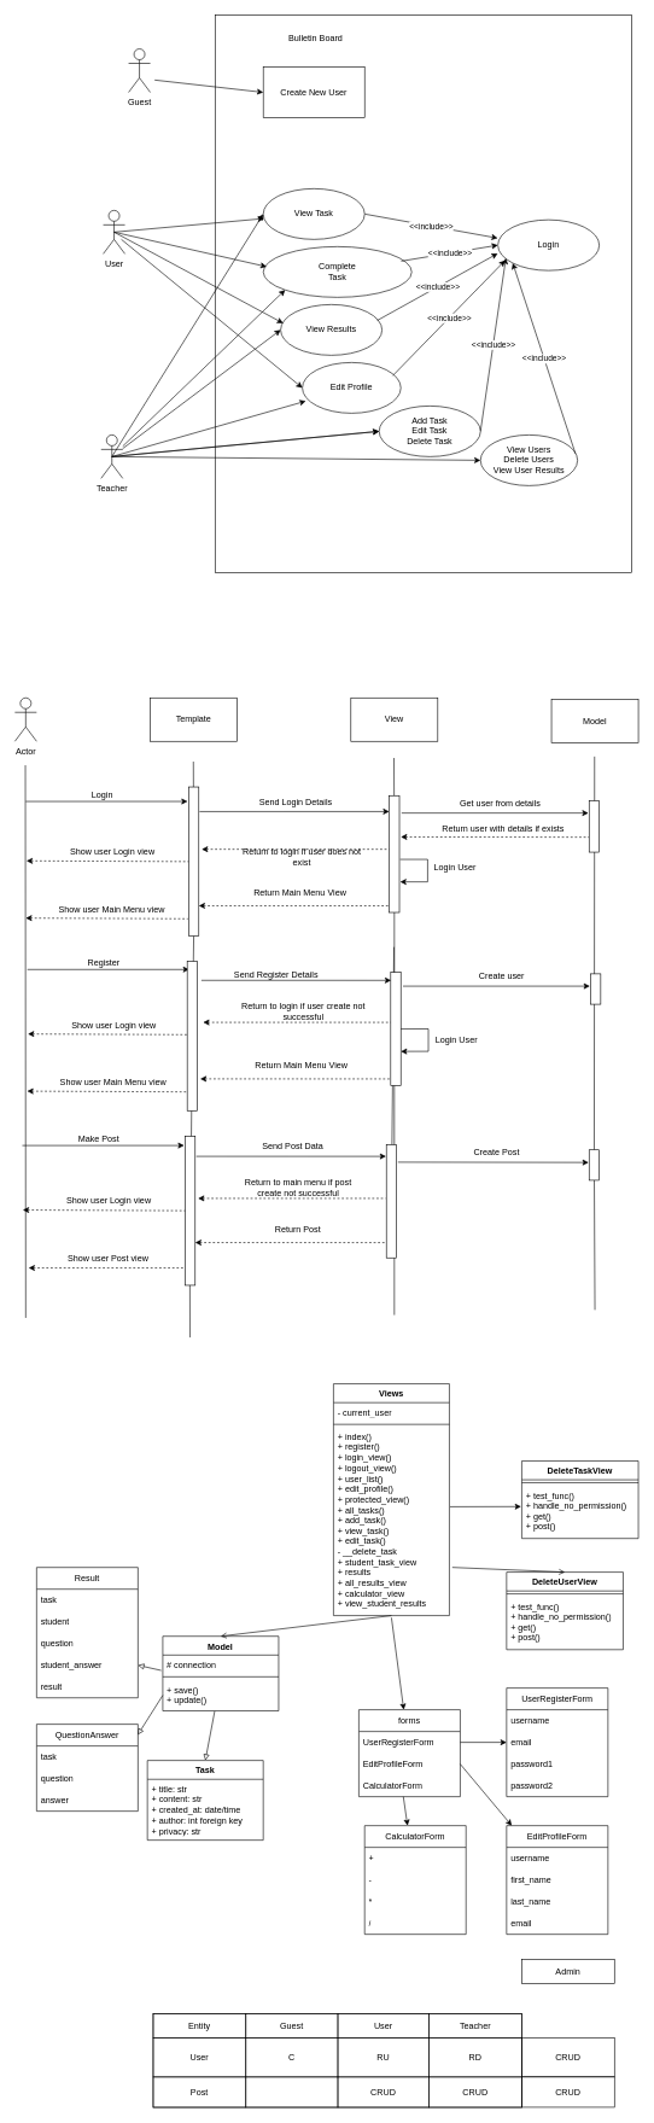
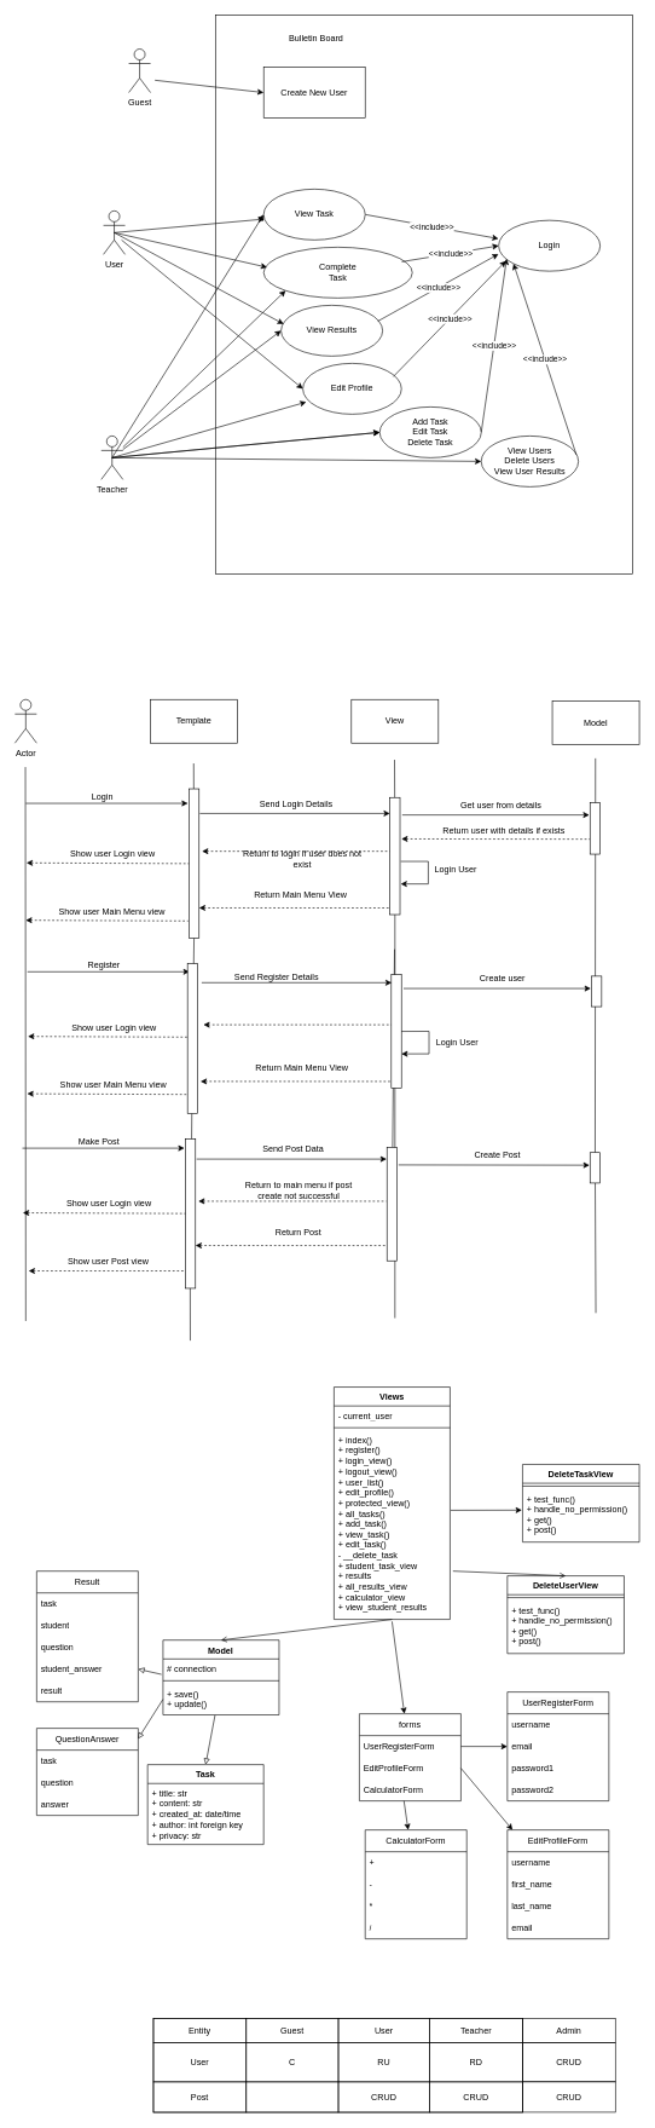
- <mxCell id="84" value="Return to login if user create not successful" style="text;html=1;align=center;verticalAlign=middle;whiteSpace=wrap;rounded=0;" parent="1" vertex="1"><mxGeometry x="332" y="1381" width="173" height="30" as="geometry" /></mxCell>
- <mxCell id="148" value="Admin" style="connectable=0;recursiveResize=0;strokeColor=inherit;fillColor=none;align=center;whiteSpace=wrap;html=1;" parent="1" vertex="1"><mxGeometry x="720" y="2705" width="128" height="33" as="geometry"><mxRectangle width="128" height="33" as="alternateBounds" /></mxGeometry></mxCell>
+ <mxCell id="148" value="Admin" style="connectable=0;recursiveResize=0;strokeColor=inherit;fillColor=none;align=center;whiteSpace=wrap;html=1;" parent="1" vertex="1"><mxGeometry x="720" y="2780" width="128" height="33" as="geometry"><mxRectangle width="128" height="33" as="alternateBounds" /></mxGeometry></mxCell>
